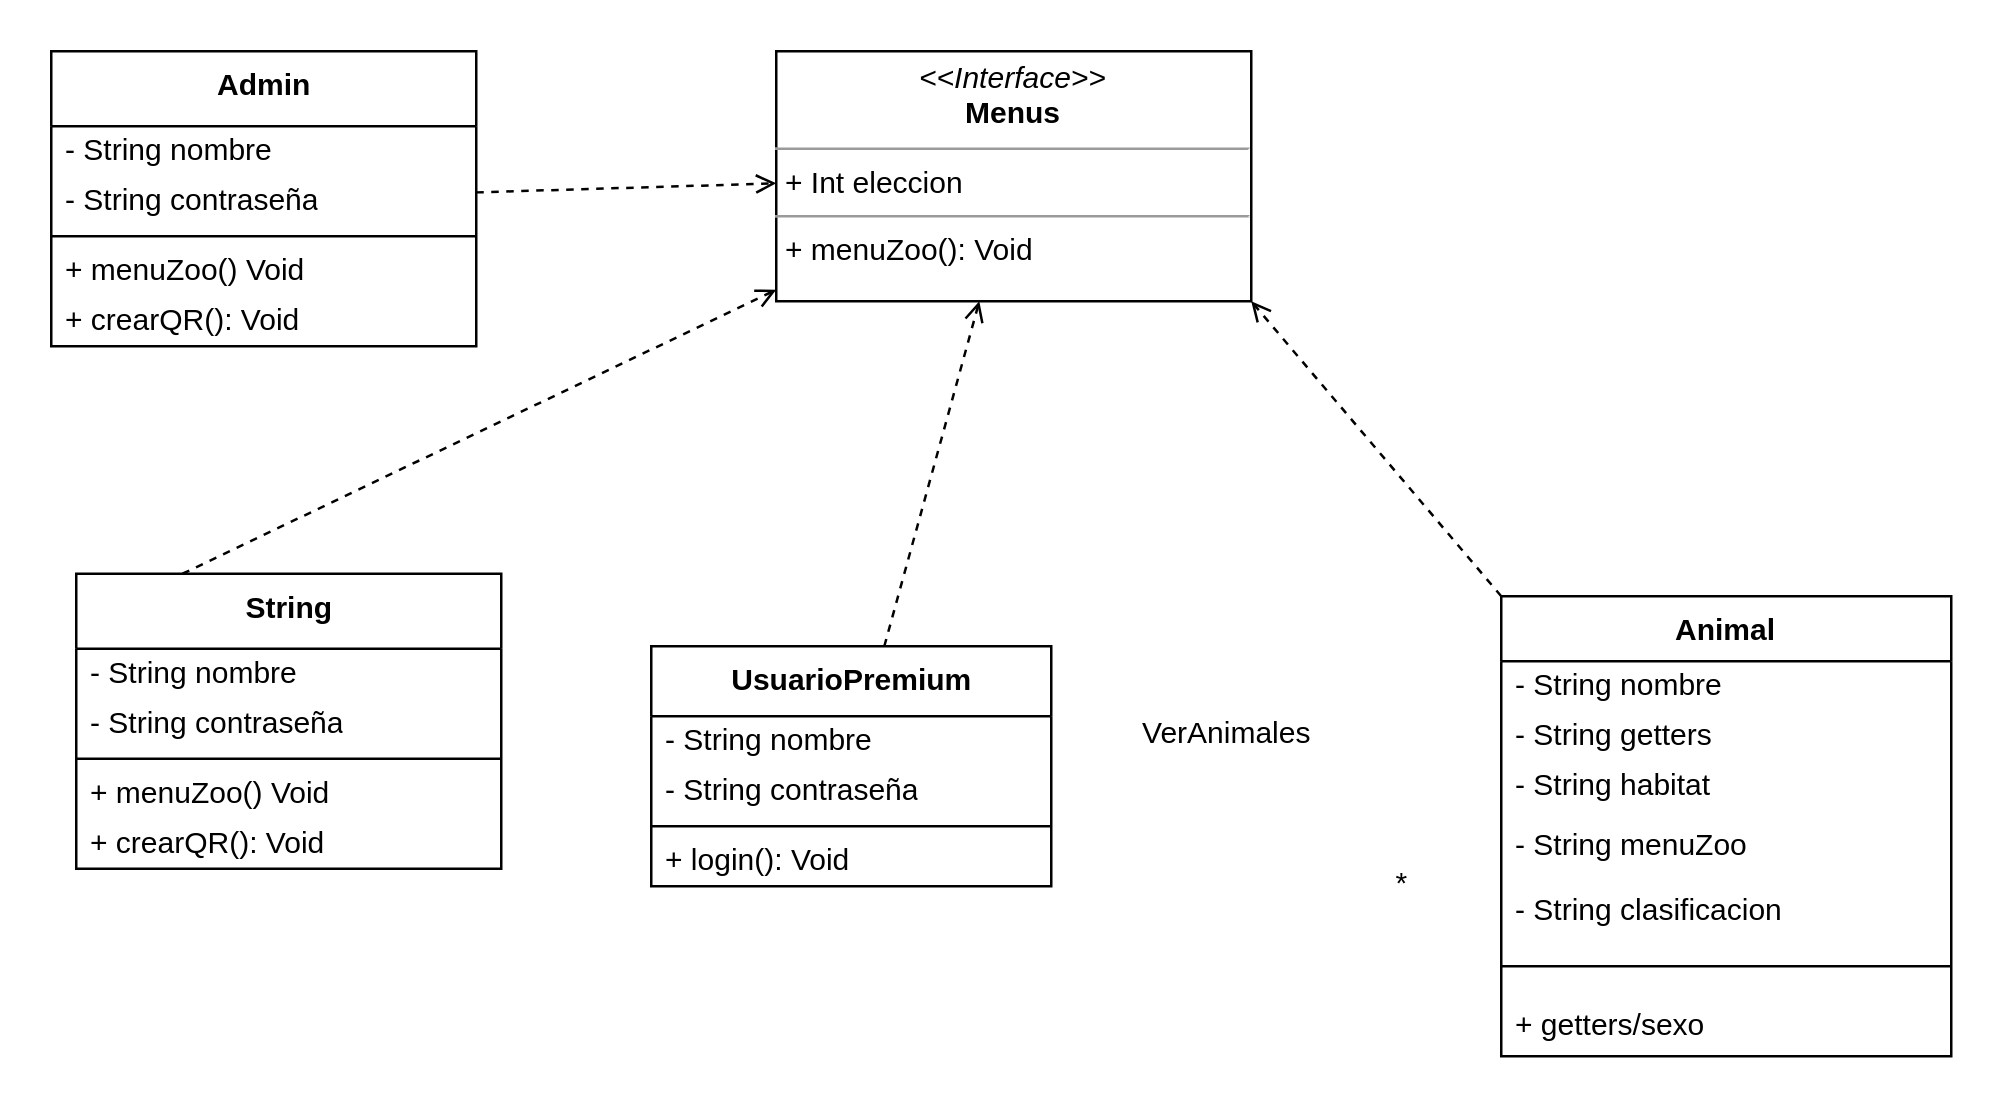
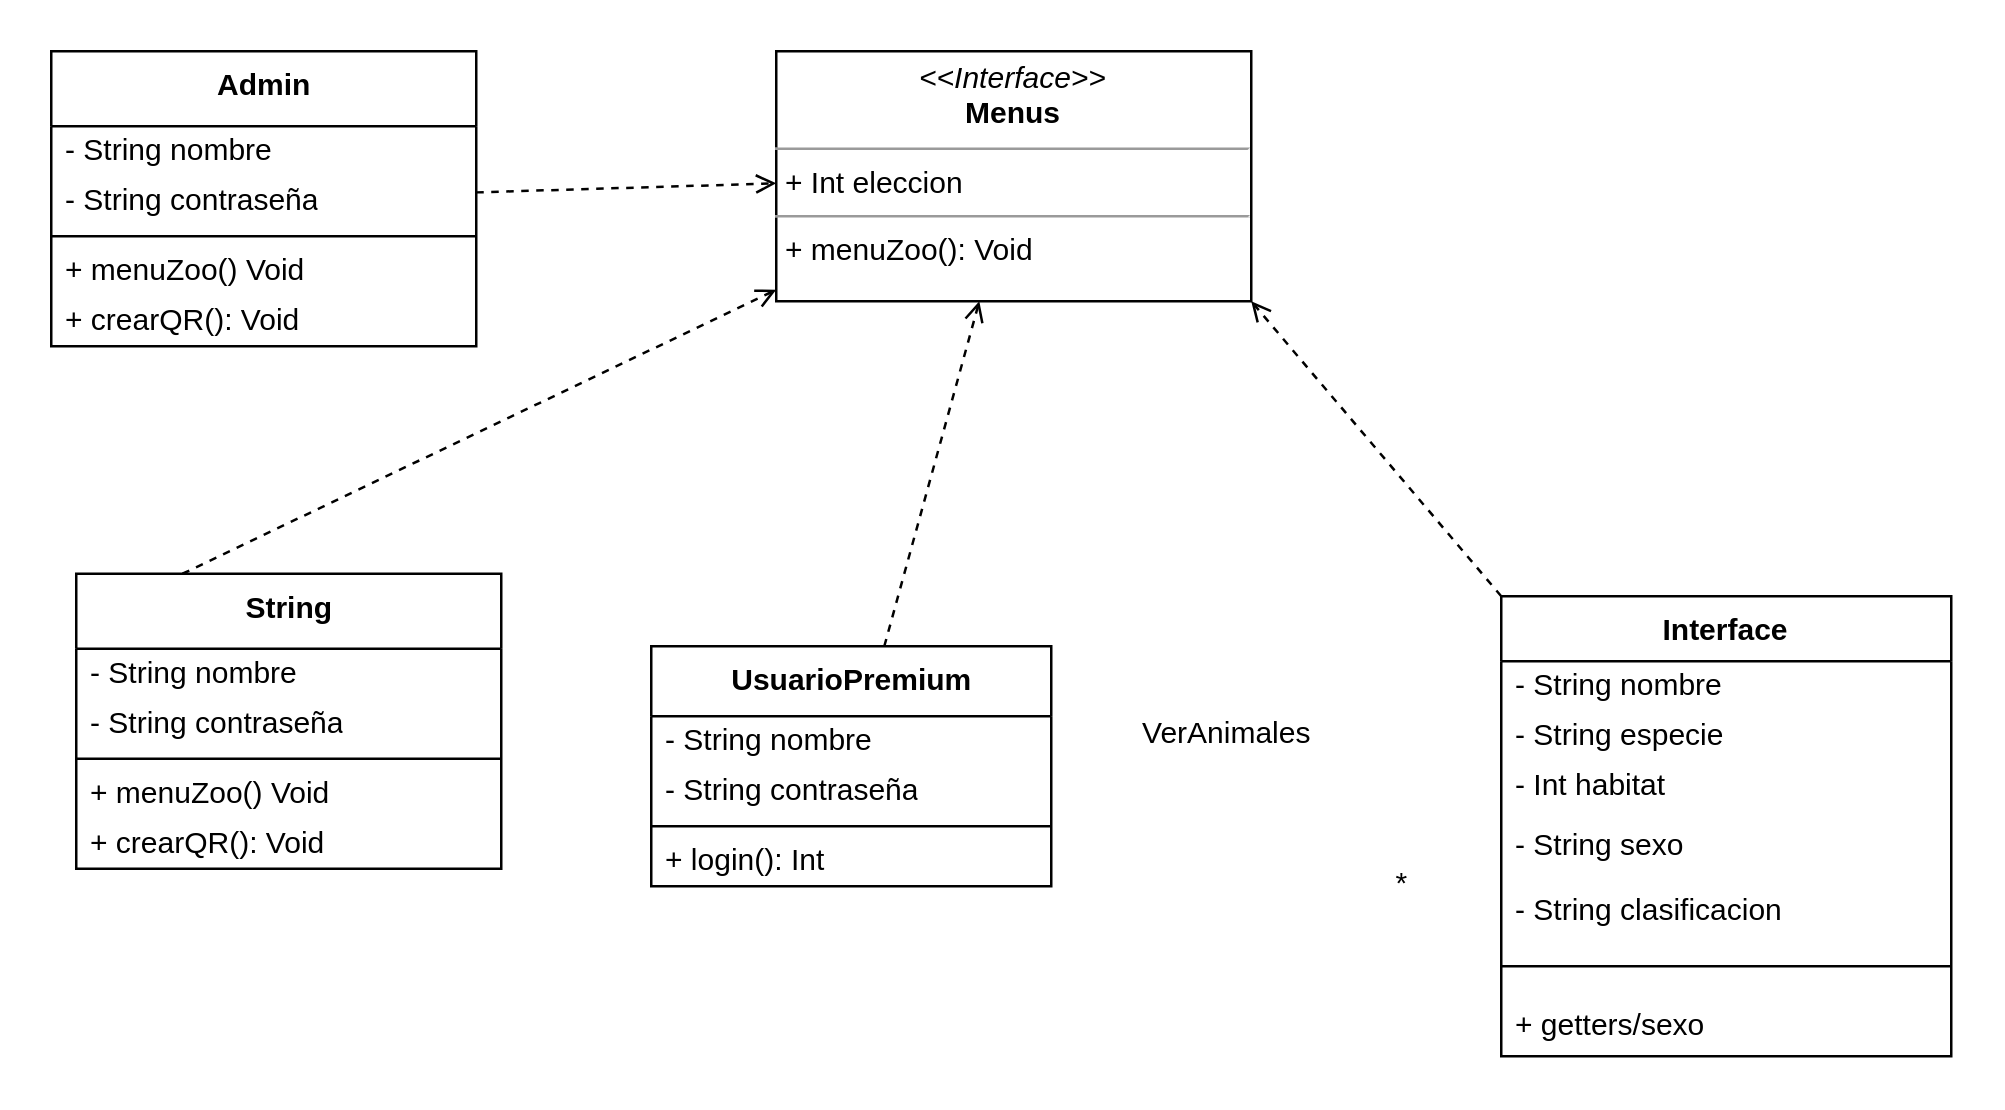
- <mxCell id="7" value="Animal" style="swimlane;fontStyle=1;align=center;verticalAlign=top;childLayout=stackLayout;horizontal=1;startSize=26;horizontalStack=0;resizeParent=1;resizeParentMax=0;resizeLast=0;collapsible=1;marginBottom=0;" parent="1" vertex="1"><mxGeometry x="600" y="238" width="180" height="184" as="geometry" /></mxCell>
+ <mxCell id="7" value="Interface" style="swimlane;fontStyle=1;align=center;verticalAlign=top;childLayout=stackLayout;horizontal=1;startSize=26;horizontalStack=0;resizeParent=1;resizeParentMax=0;resizeLast=0;collapsible=1;marginBottom=0;" parent="1" vertex="1"><mxGeometry x="600" y="238" width="180" height="184" as="geometry" /></mxCell>
- <mxCell id="9" value="- String getters" style="text;html=1;strokeColor=none;fillColor=none;align=left;verticalAlign=middle;spacingLeft=4;spacingRight=4;overflow=hidden;rotatable=0;points=[[0,0.5],[1,0.5]];portConstraint=eastwest;" parent="7" vertex="1"><mxGeometry y="46" width="180" height="20" as="geometry" /></mxCell>
+ <mxCell id="9" value="- String especie" style="text;html=1;strokeColor=none;fillColor=none;align=left;verticalAlign=middle;spacingLeft=4;spacingRight=4;overflow=hidden;rotatable=0;points=[[0,0.5],[1,0.5]];portConstraint=eastwest;" parent="7" vertex="1"><mxGeometry y="46" width="180" height="20" as="geometry" /></mxCell>
- <mxCell id="10" value="- String habitat" style="text;html=1;strokeColor=none;fillColor=none;align=left;verticalAlign=middle;spacingLeft=4;spacingRight=4;overflow=hidden;rotatable=0;points=[[0,0.5],[1,0.5]];portConstraint=eastwest;" parent="7" vertex="1"><mxGeometry y="66" width="180" height="20" as="geometry" /></mxCell>
+ <mxCell id="10" value="- Int habitat" style="text;html=1;strokeColor=none;fillColor=none;align=left;verticalAlign=middle;spacingLeft=4;spacingRight=4;overflow=hidden;rotatable=0;points=[[0,0.5],[1,0.5]];portConstraint=eastwest;" parent="7" vertex="1"><mxGeometry y="66" width="180" height="20" as="geometry" /></mxCell>
- <mxCell id="11" value="- String menuZoo" style="text;strokeColor=none;fillColor=none;align=left;verticalAlign=top;spacingLeft=4;spacingRight=4;overflow=hidden;rotatable=0;points=[[0,0.5],[1,0.5]];portConstraint=eastwest;" vertex="1" parent="7"><mxGeometry y="86" width="180" height="26" as="geometry" /></mxCell>
+ <mxCell id="11" value="- String sexo" style="text;strokeColor=none;fillColor=none;align=left;verticalAlign=top;spacingLeft=4;spacingRight=4;overflow=hidden;rotatable=0;points=[[0,0.5],[1,0.5]];portConstraint=eastwest;" vertex="1" parent="7"><mxGeometry y="86" width="180" height="26" as="geometry" /></mxCell>
- <mxCell id="6" value="+ login(): Void" style="text;html=1;strokeColor=none;fillColor=none;align=left;verticalAlign=middle;spacingLeft=4;spacingRight=4;overflow=hidden;rotatable=0;points=[[0,0.5],[1,0.5]];portConstraint=eastwest;" parent="2" vertex="1"><mxGeometry y="76" width="160" height="20" as="geometry" /></mxCell>
+ <mxCell id="6" value="+ login(): Int" style="text;html=1;strokeColor=none;fillColor=none;align=left;verticalAlign=middle;spacingLeft=4;spacingRight=4;overflow=hidden;rotatable=0;points=[[0,0.5],[1,0.5]];portConstraint=eastwest;" parent="2" vertex="1"><mxGeometry y="76" width="160" height="20" as="geometry" /></mxCell>
